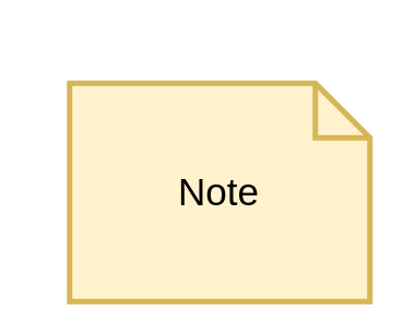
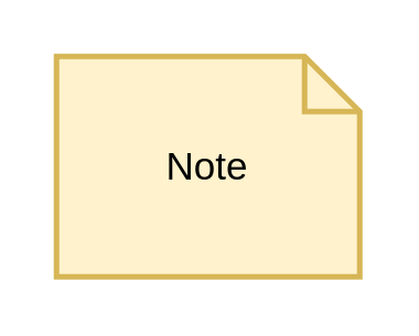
- <mxCell id="2" value="&lt;font color=&quot;#000000&quot;&gt;Note&lt;/font&gt;" style="shape=note;strokeWidth=2;fontSize=14;size=20;whiteSpace=wrap;html=1;fillColor=#fff2cc;strokeColor=#d6b656;fontColor=#666600;" vertex="1" parent="1"><mxGeometry x="25" y="30" width="110.0" height="80" as="geometry" /></mxCell>
+ <mxCell id="2" value="&lt;font color=&quot;#000000&quot;&gt;Note&lt;/font&gt;" style="shape=note;strokeWidth=2;fontSize=14;size=20;whiteSpace=wrap;html=1;fillColor=#fff2cc;strokeColor=#d6b656;fontColor=#666600;" vertex="1" parent="1"><mxGeometry x="20" y="20" width="110.0" height="80" as="geometry" /></mxCell>
